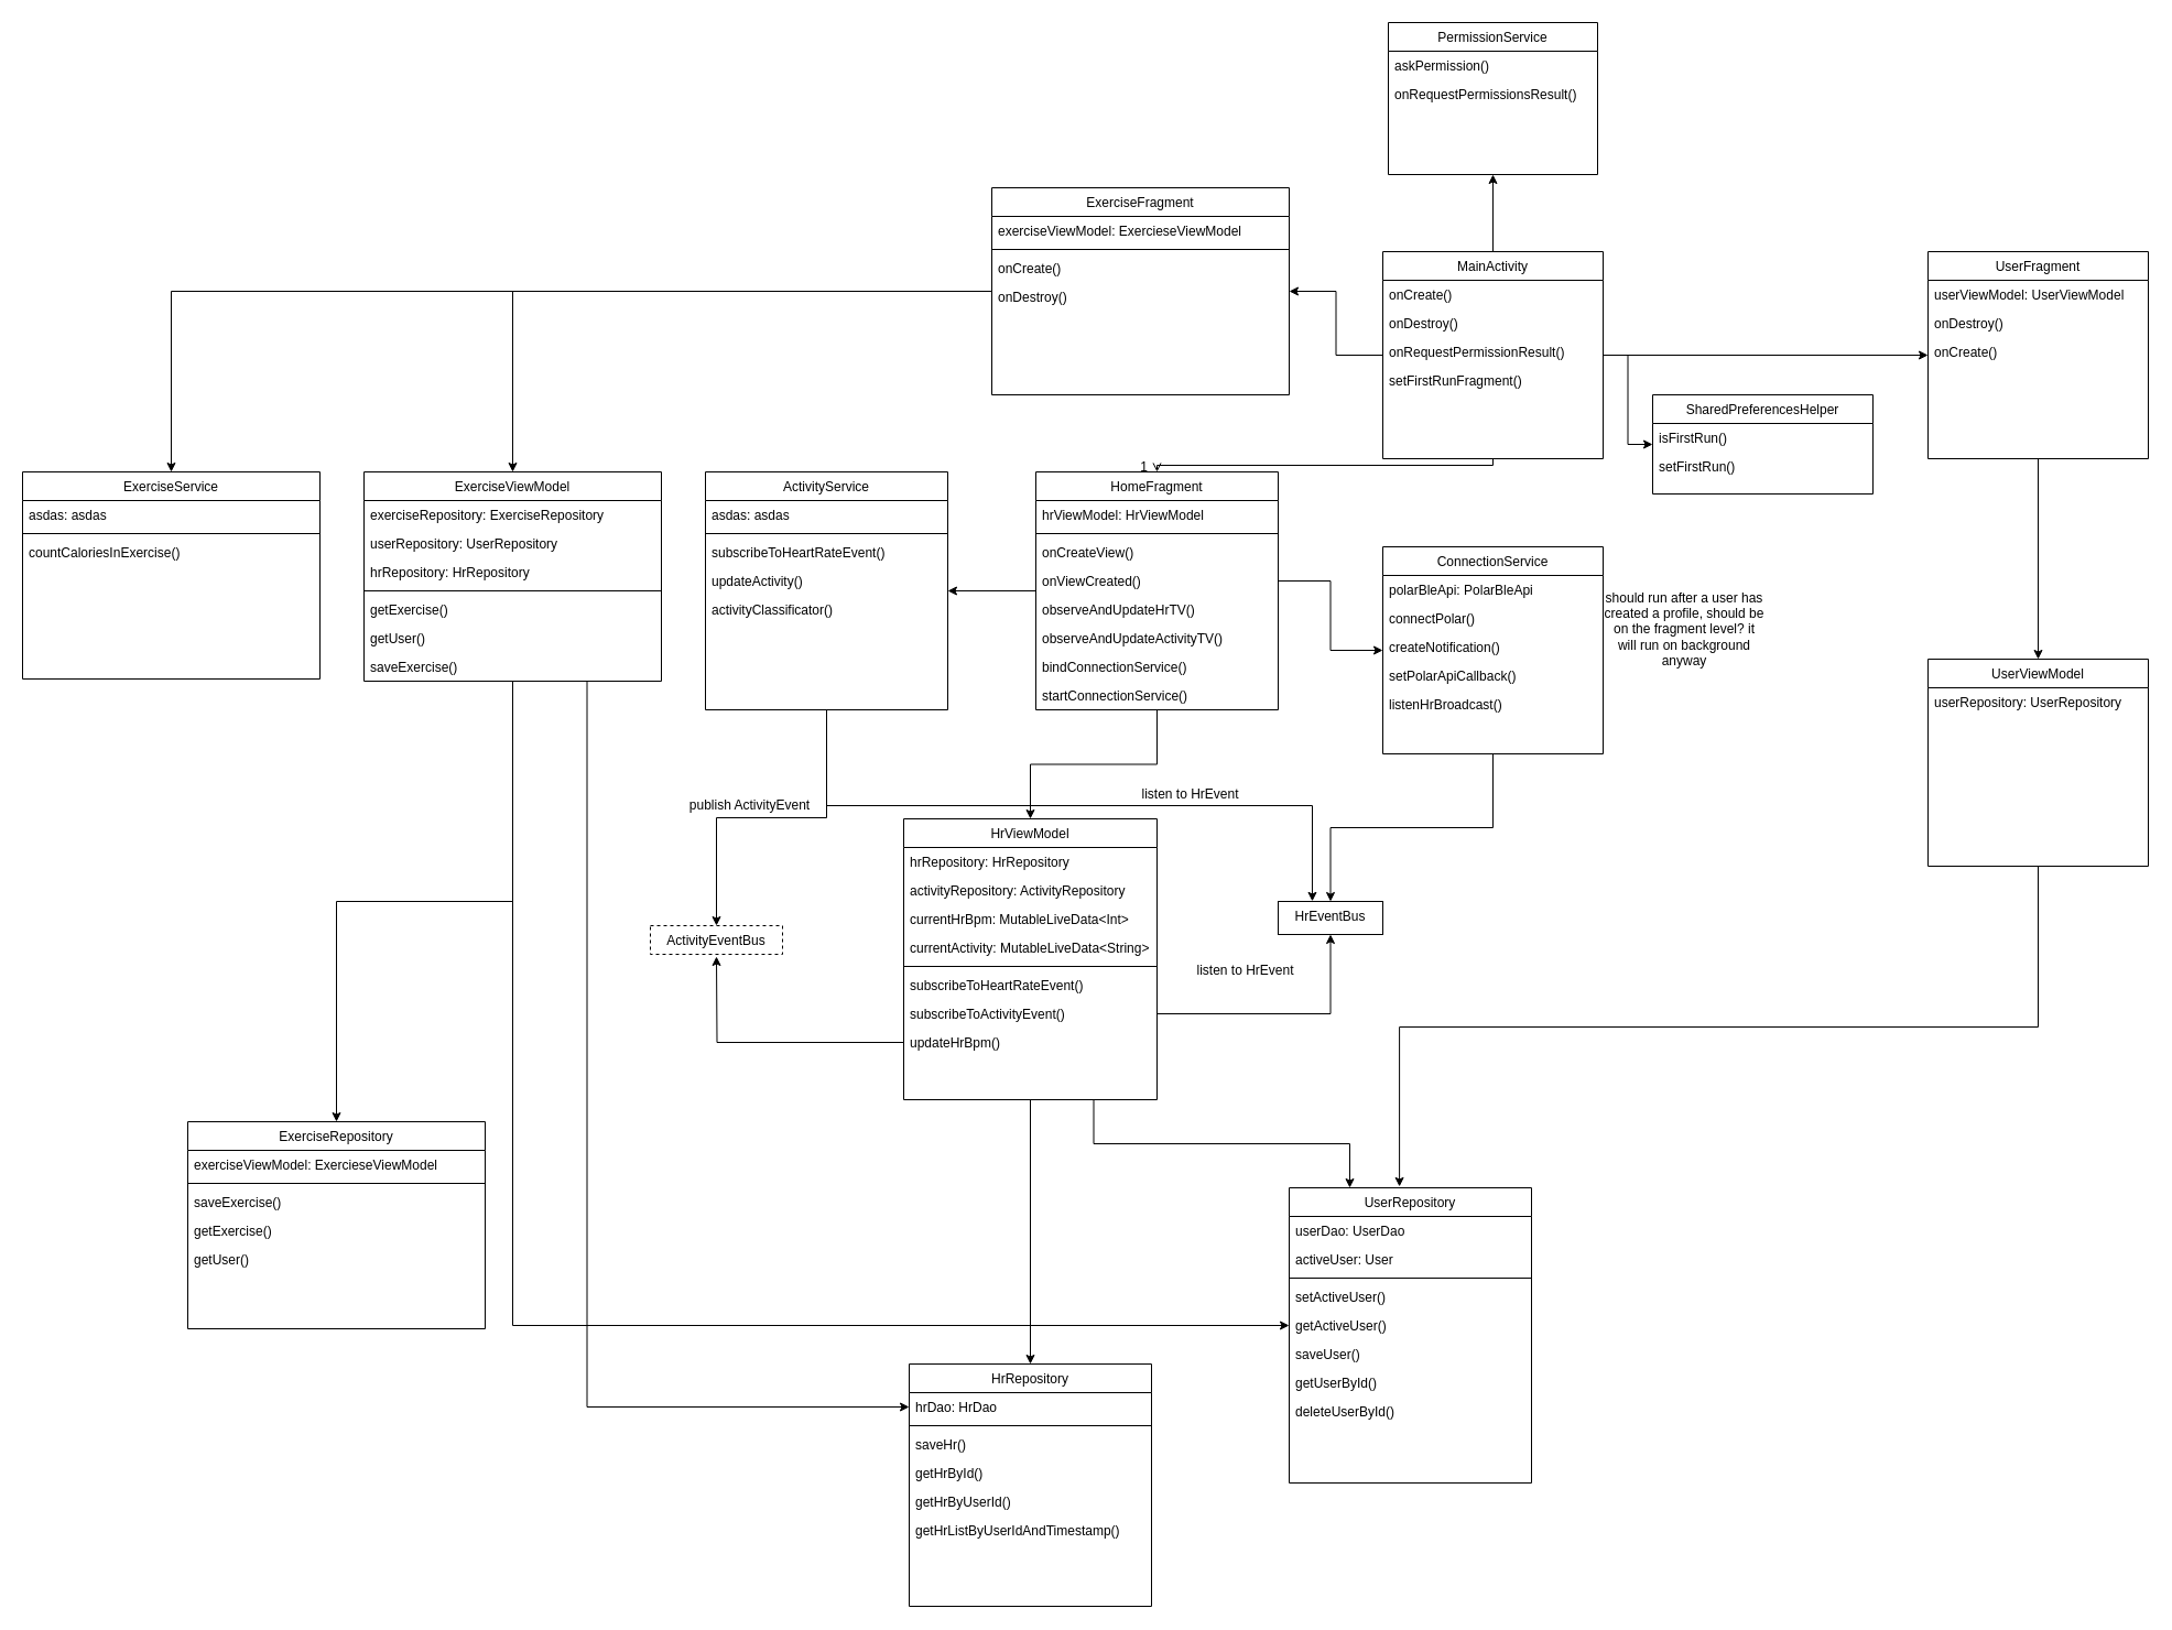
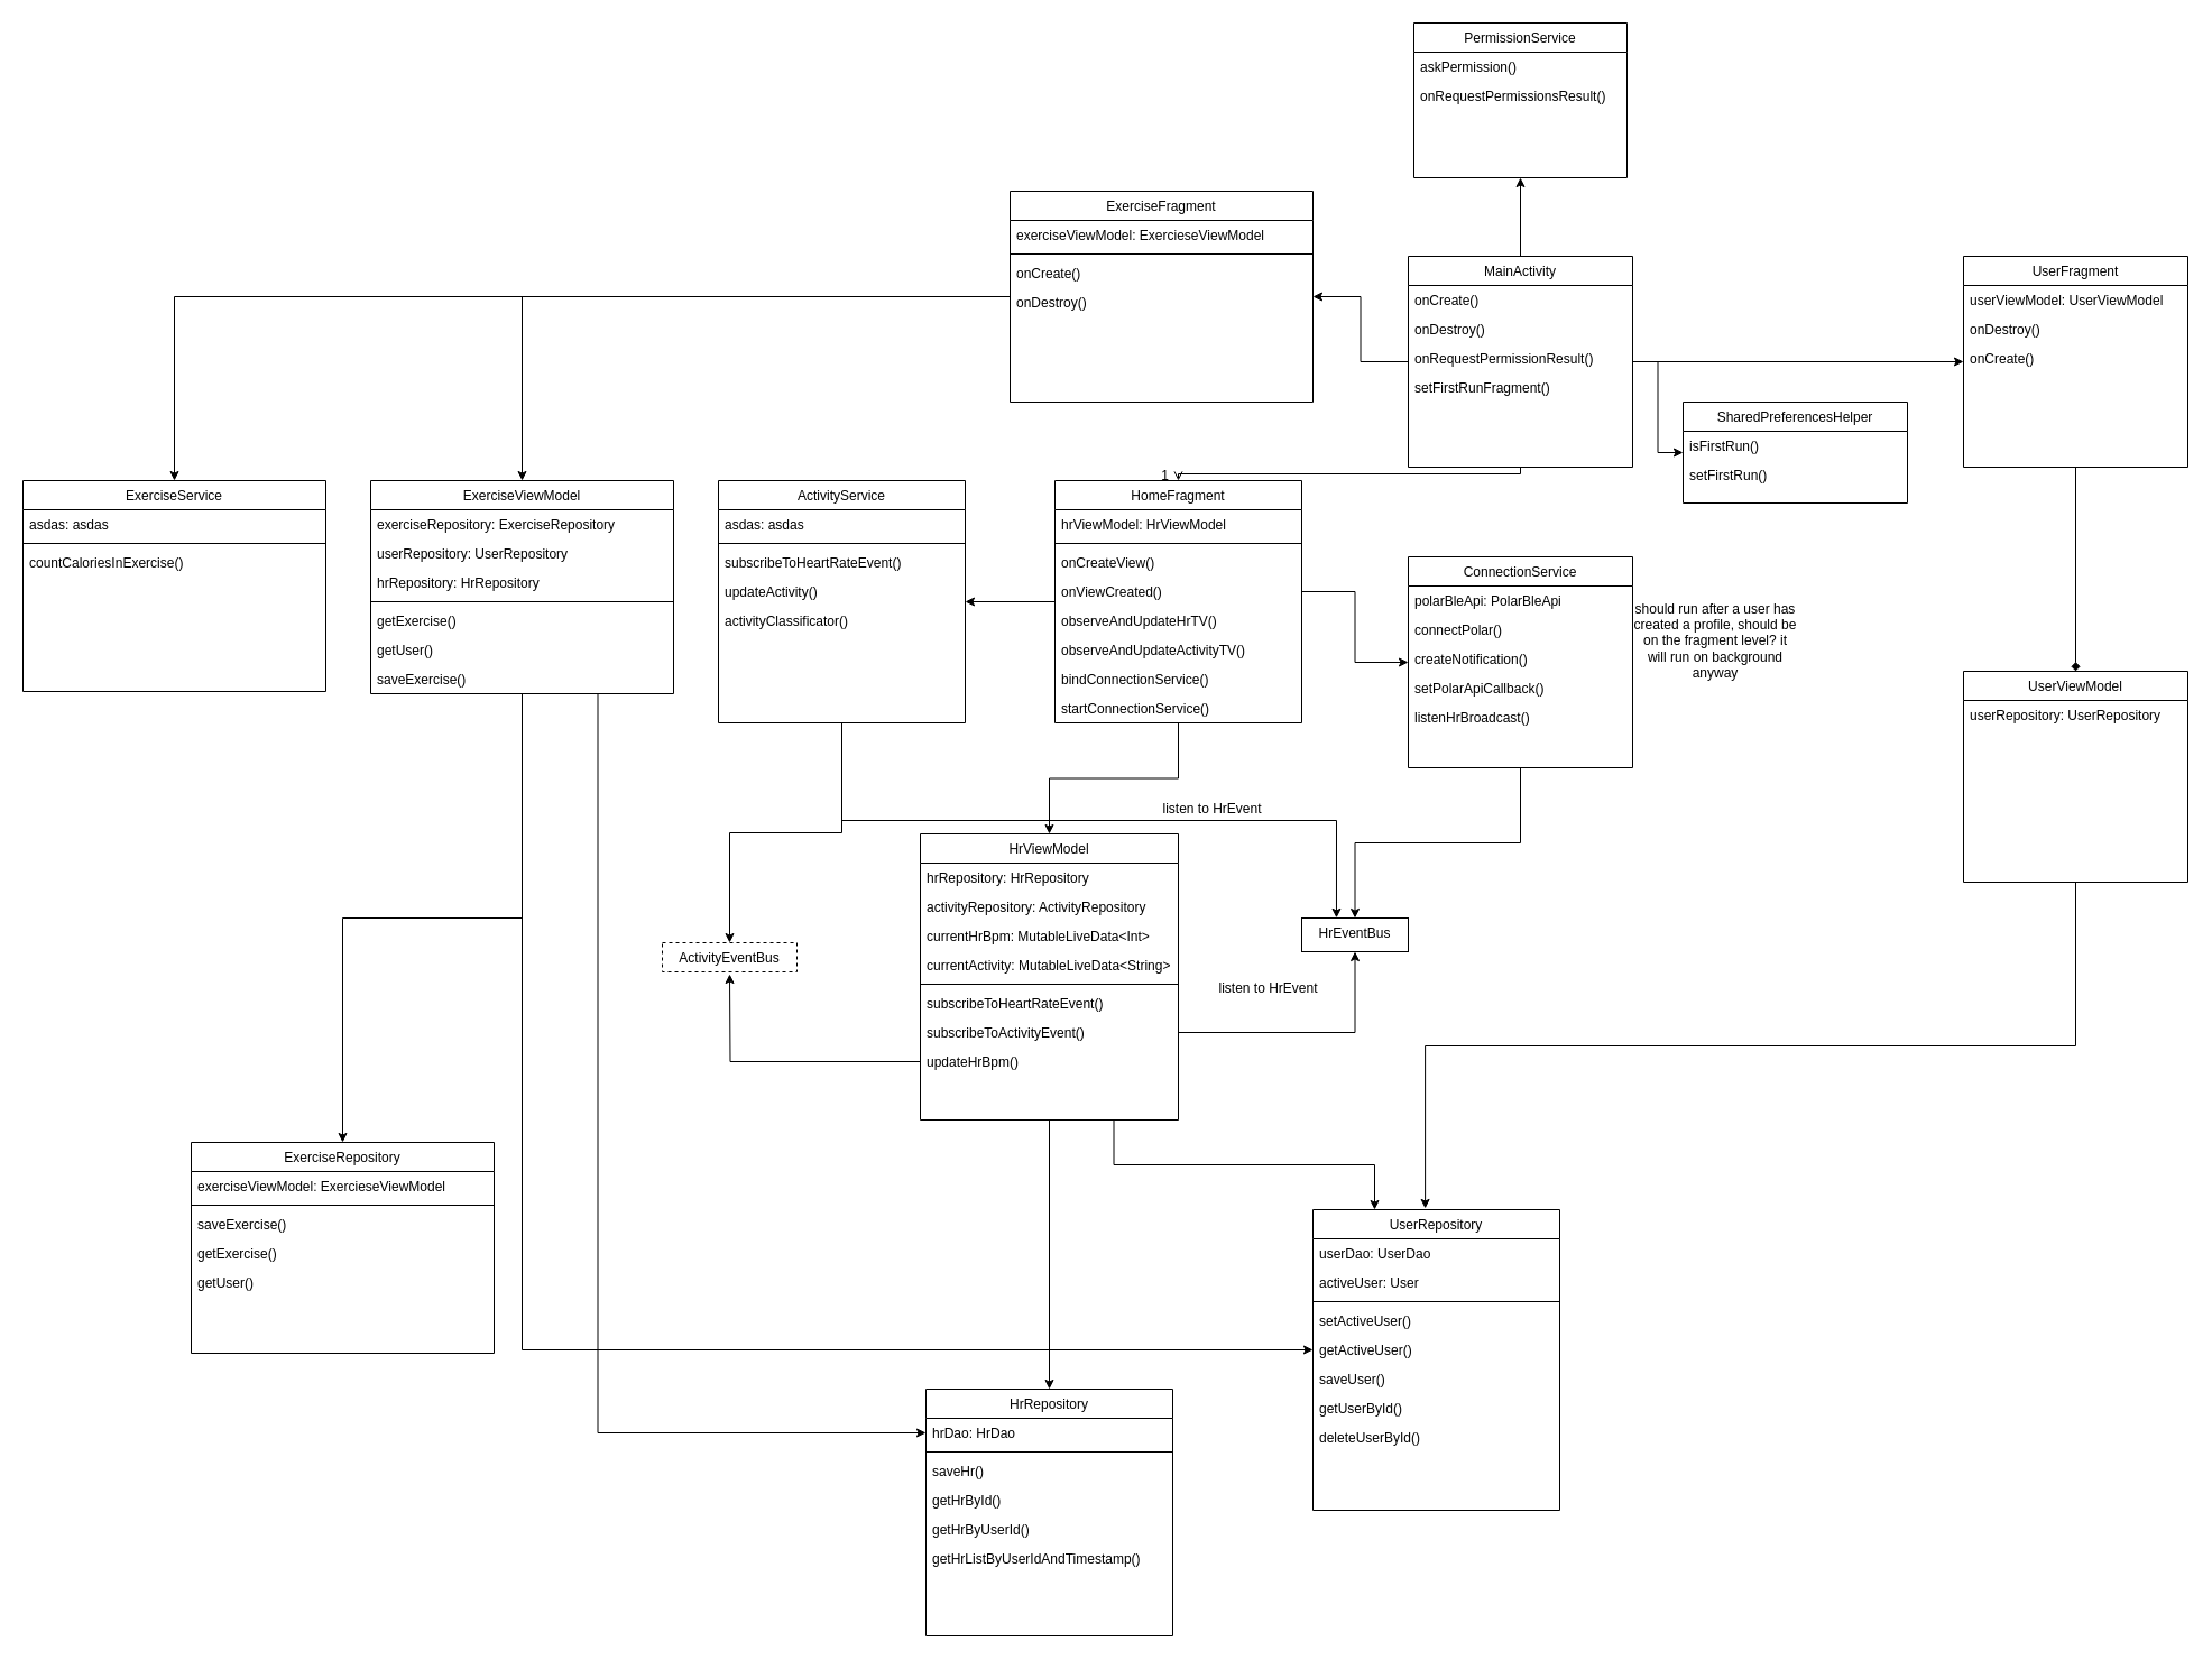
- <mxCell id="69" value="" style="edgeStyle=orthogonalEdgeStyle;rounded=0;orthogonalLoop=1;jettySize=auto;html=1;" edge="1" parent="1" source="70" target="75"><mxGeometry relative="1" as="geometry" /></mxCell>
+ <mxCell id="69" value="" style="edgeStyle=orthogonalEdgeStyle;rounded=0;orthogonalLoop=1;jettySize=auto;html=1;endArrow=diamond;" edge="1" parent="1" source="70" target="75"><mxGeometry relative="1" as="geometry" /></mxCell>
- <mxCell id="67" value="publish ActivityEvent" style="text;html=1;align=center;verticalAlign=middle;resizable=0;points=[];autosize=1;strokeColor=none;fillColor=none;" vertex="1" parent="1"><mxGeometry x="615" y="716" width="130" height="30" as="geometry" /></mxCell>
